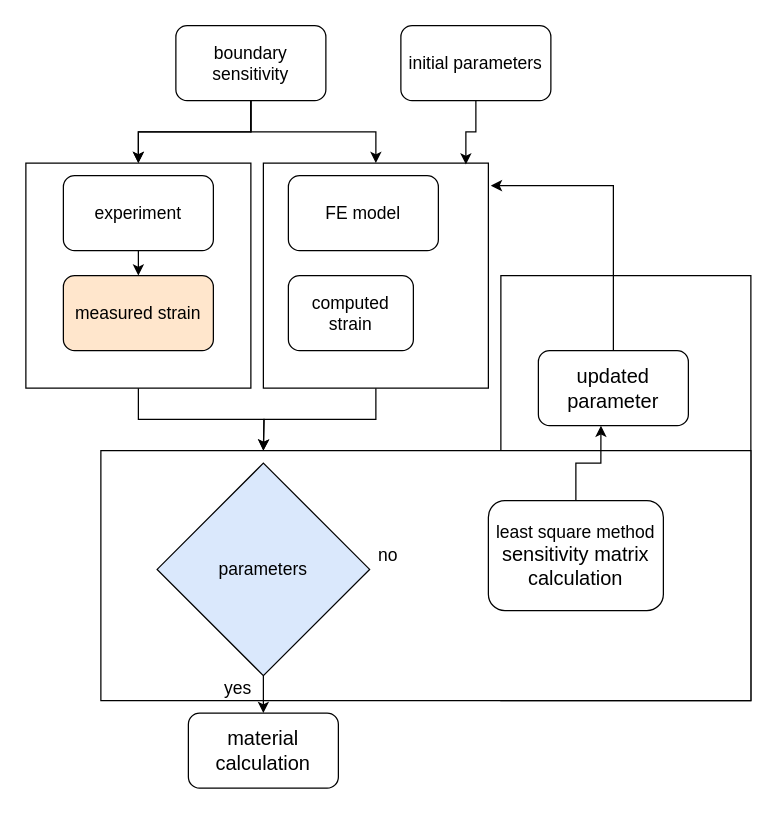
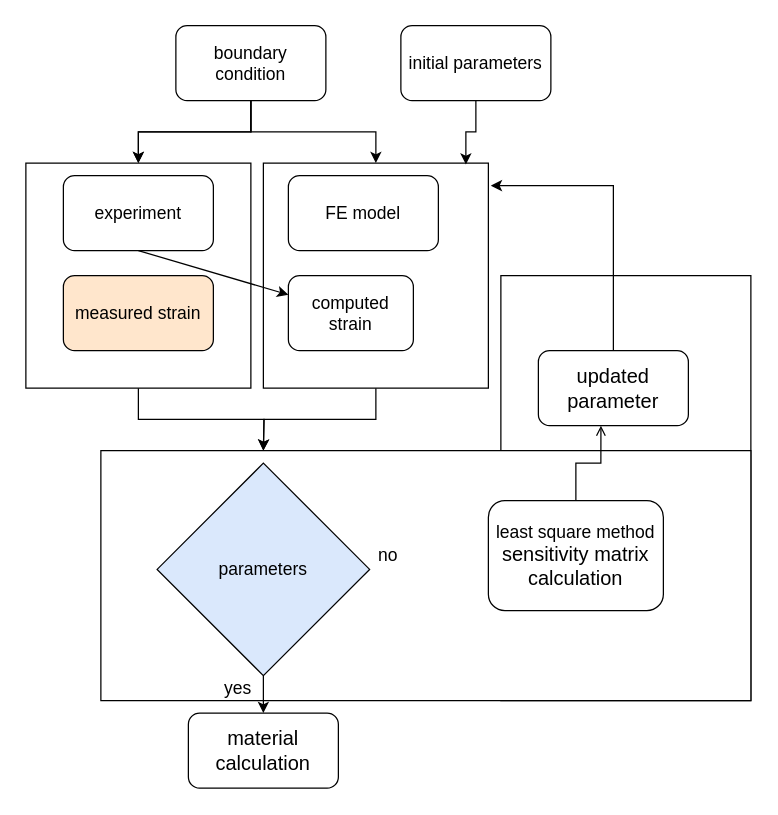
- <mxCell id="11" value="&lt;font style=&quot;font-size: 14px&quot;&gt;boundary sensitivity&lt;/font&gt;" style="rounded=1;whiteSpace=wrap;html=1;" vertex="1" parent="1"><mxGeometry x="140" y="20" width="120" height="60" as="geometry" /></mxCell>
+ <mxCell id="11" value="&lt;font style=&quot;font-size: 14px&quot;&gt;boundary condition&lt;/font&gt;" style="rounded=1;whiteSpace=wrap;html=1;" vertex="1" parent="1"><mxGeometry x="140" y="20" width="120" height="60" as="geometry" /></mxCell>
- <mxCell id="16" value="" style="endArrow=classic;html=1;exitX=0.5;exitY=1;exitDx=0;exitDy=0;entryX=0.5;entryY=0;entryDx=0;entryDy=0;" edge="1" parent="1" source="14" target="15"><mxGeometry width="50" height="50" relative="1" as="geometry"><mxPoint x="50" y="340" as="sourcePoint" /><mxPoint x="110" y="220" as="targetPoint" /></mxGeometry></mxCell>
+ <mxCell id="16" value="" style="endArrow=classic;html=1;exitX=0.5;exitY=1;exitDx=0;exitDy=0;" edge="1" parent="1" source="14" target="18"><mxGeometry width="50" height="50" relative="1" as="geometry"><mxPoint x="50" y="340" as="sourcePoint" /><mxPoint x="110" y="220" as="targetPoint" /></mxGeometry></mxCell>
- <mxCell id="21" style="edgeStyle=orthogonalEdgeStyle;rounded=0;orthogonalLoop=1;jettySize=auto;html=1;exitX=0.5;exitY=0;exitDx=0;exitDy=0;entryX=0.417;entryY=1;entryDx=0;entryDy=0;entryPerimeter=0;" edge="1" parent="1" source="22" target="24"><mxGeometry relative="1" as="geometry" /></mxCell>
+ <mxCell id="21" style="edgeStyle=orthogonalEdgeStyle;rounded=0;orthogonalLoop=1;jettySize=auto;html=1;exitX=0.5;exitY=0;exitDx=0;exitDy=0;entryX=0.417;entryY=1;entryDx=0;entryDy=0;entryPerimeter=0;endArrow=open;" edge="1" parent="1" source="22" target="24"><mxGeometry relative="1" as="geometry" /></mxCell>
